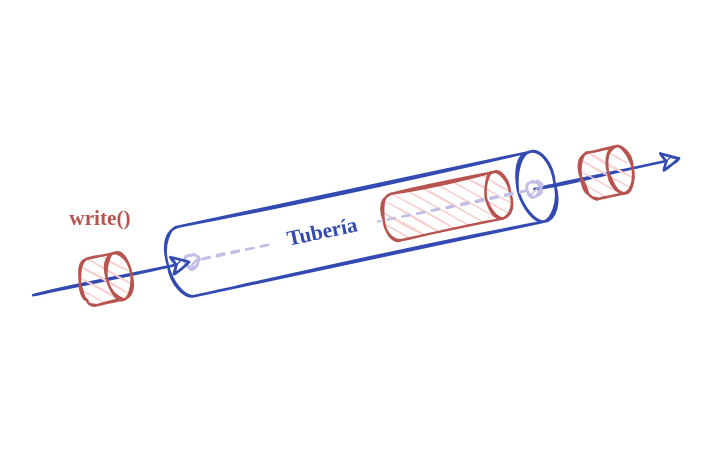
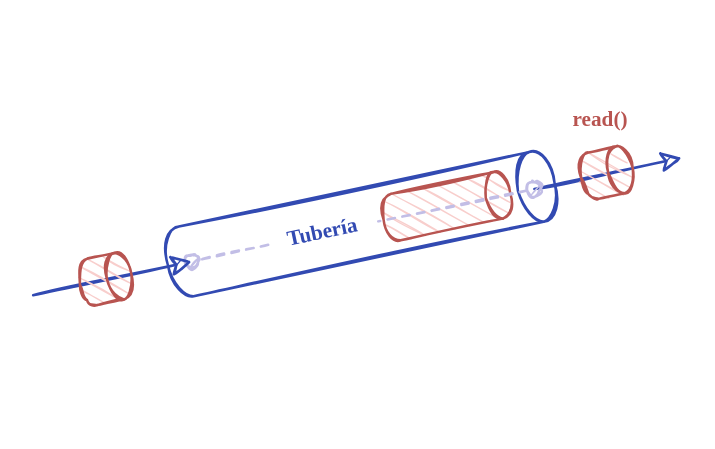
+ <mxCell id="3" value="read()" style="text;strokeColor=none;fillColor=none;align=center;verticalAlign=middle;rounded=0;fontFamily=Ink Free;fontSource=https%3A%2F%2Full-esit-sistemas-operativos.github.io%2Fssoo-apuntes%2Ffonts%2FInkFree.woff;fontStyle=1;fontColor=#B85450;fontSize=17;spacingBottom=5;" vertex="1" parent="1"><mxGeometry x="430" y="81" width="100" height="30" as="geometry" /></mxCell>
- <mxCell id="2" value="write()" style="text;strokeColor=none;fillColor=none;align=center;verticalAlign=middle;rounded=0;fontFamily=Ink Free;fontSource=https%3A%2F%2Full-esit-sistemas-operativos.github.io%2Fssoo-apuntes%2Ffonts%2FInkFree.woff;fontStyle=1;fontColor=#B85450;fontSize=17;spacingBottom=5;" parent="1" vertex="1"><mxGeometry x="30" y="159" width="100" height="32" as="geometry" /></mxCell>
